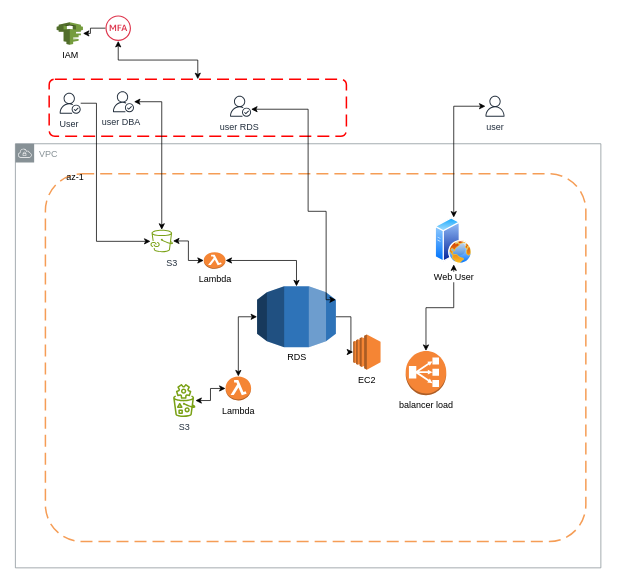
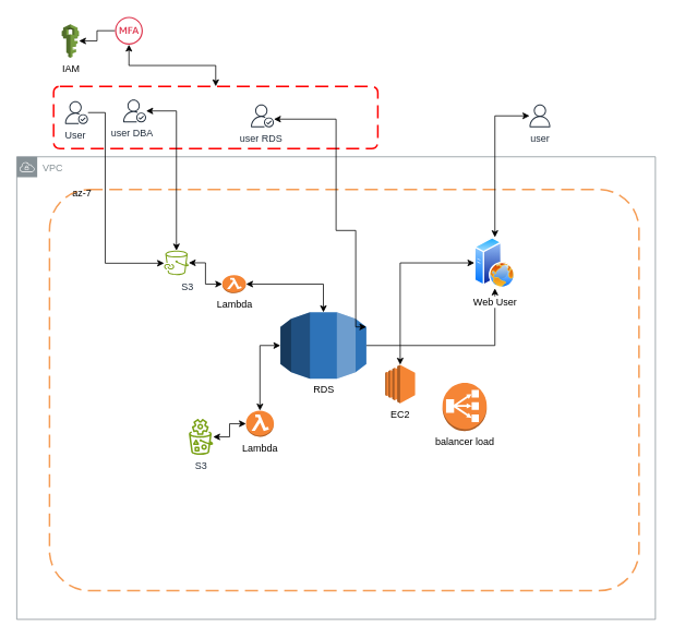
- <mxCell id="20" value="IAM" style="outlineConnect=0;dashed=0;verticalLabelPosition=bottom;verticalAlign=top;align=center;html=1;shape=mxgraph.aws3.iam;fillColor=#759C3E;gradientColor=none;" parent="1" vertex="1"><mxGeometry x="75" y="29" width="35" height="30" as="geometry" /></mxCell>
+ <mxCell id="20" value="IAM" style="outlineConnect=0;dashed=0;verticalLabelPosition=bottom;verticalAlign=top;align=center;html=1;shape=mxgraph.aws3.iam;fillColor=#759C3E;gradientColor=none;" parent="1" vertex="1"><mxGeometry x="75" y="29" width="21" height="41" as="geometry" /></mxCell>
- <mxCell id="14" value="az-1" style="text;html=1;align=center;verticalAlign=middle;whiteSpace=wrap;rounded=0;" parent="1" vertex="1"><mxGeometry x="70" y="221" width="60" height="30" as="geometry" /></mxCell>
+ <mxCell id="14" value="az-7" style="text;html=1;align=center;verticalAlign=middle;whiteSpace=wrap;rounded=0;" parent="1" vertex="1"><mxGeometry x="70" y="221" width="60" height="30" as="geometry" /></mxCell>
- <mxCell id="16" style="edgeStyle=orthogonalEdgeStyle;rounded=0;orthogonalLoop=1;jettySize=auto;html=1;startArrow=classic;startFill=1;" parent="1" source="17" target="31" edge="1"><mxGeometry relative="1" as="geometry" /></mxCell>
+ <mxCell id="16" style="edgeStyle=orthogonalEdgeStyle;rounded=0;orthogonalLoop=1;jettySize=auto;html=1;startArrow=classic;startFill=1;" parent="1" source="17" target="15" edge="1"><mxGeometry relative="1" as="geometry" /></mxCell>
- <mxCell id="13" style="edgeStyle=orthogonalEdgeStyle;rounded=0;orthogonalLoop=1;jettySize=auto;html=1;entryX=0;entryY=0.5;entryDx=0;entryDy=0;entryPerimeter=0;" parent="1" source="12" target="15" edge="1"><mxGeometry relative="1" as="geometry"><mxPoint x="570" y="268.999" as="targetPoint" /></mxGeometry></mxCell>
+ <mxCell id="13" style="edgeStyle=orthogonalEdgeStyle;rounded=0;orthogonalLoop=1;jettySize=auto;html=1;" parent="1" source="12" target="17" edge="1"><mxGeometry relative="1" as="geometry"><mxPoint x="570" y="268.999" as="targetPoint" /></mxGeometry></mxCell>
